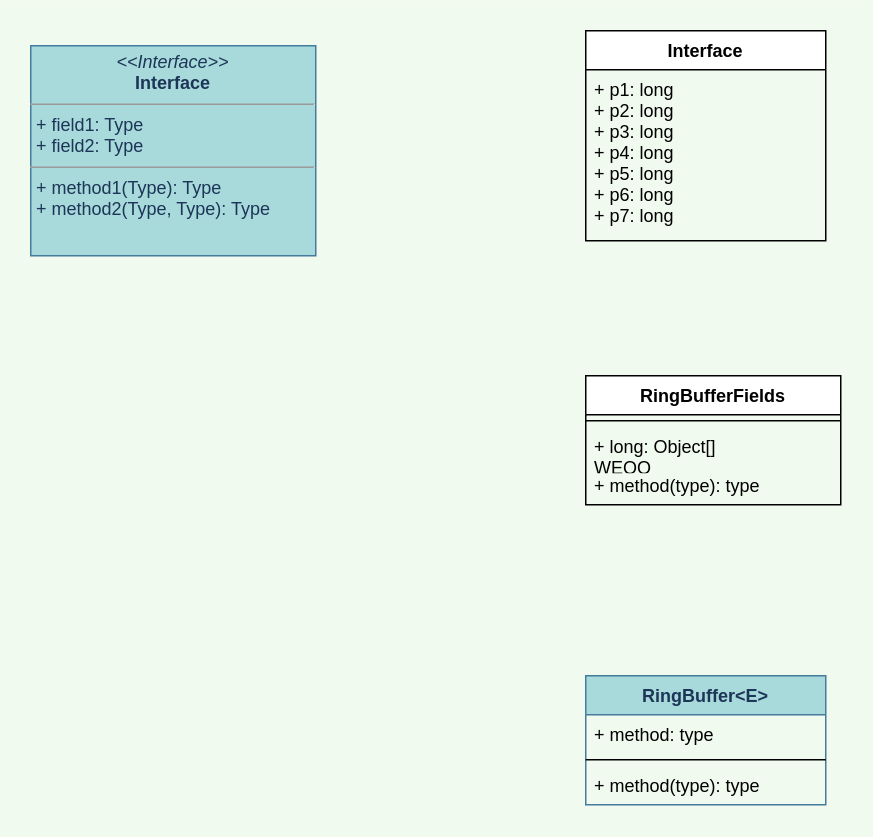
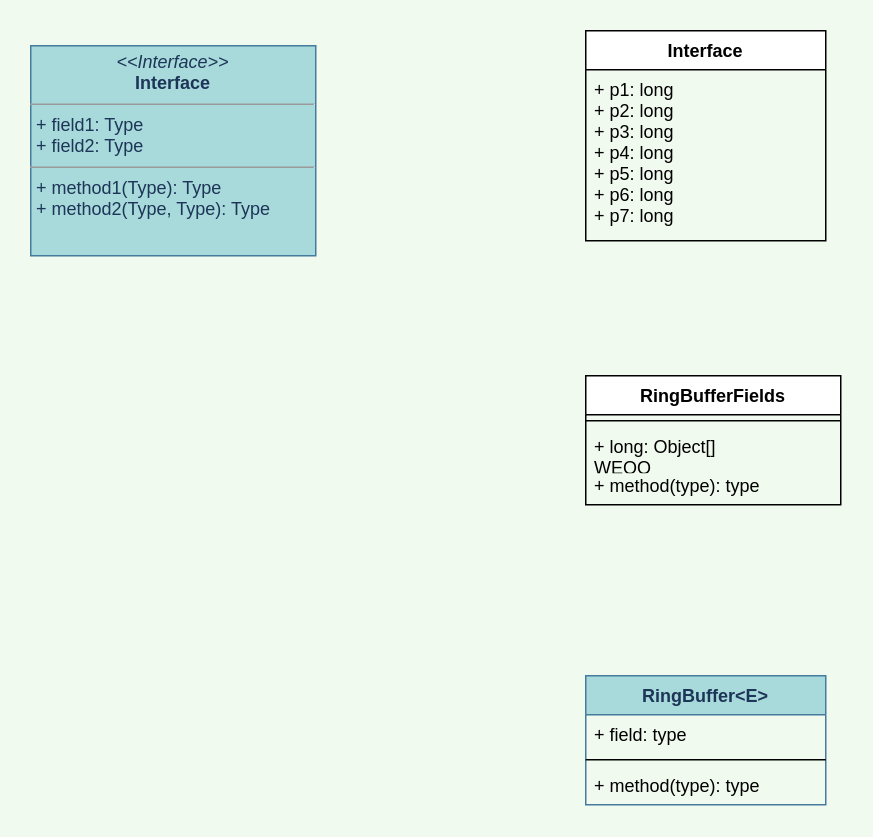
- <mxCell id="4" value="+ method: type" style="text;strokeColor=none;fillColor=none;align=left;verticalAlign=top;spacingLeft=4;spacingRight=4;overflow=hidden;rotatable=0;points=[[0,0.5],[1,0.5]];portConstraint=eastwest;" parent="3" vertex="1"><mxGeometry y="26" width="160" height="26" as="geometry" /></mxCell>
+ <mxCell id="4" value="+ field: type" style="text;strokeColor=none;fillColor=none;align=left;verticalAlign=top;spacingLeft=4;spacingRight=4;overflow=hidden;rotatable=0;points=[[0,0.5],[1,0.5]];portConstraint=eastwest;" parent="3" vertex="1"><mxGeometry y="26" width="160" height="26" as="geometry" /></mxCell>
